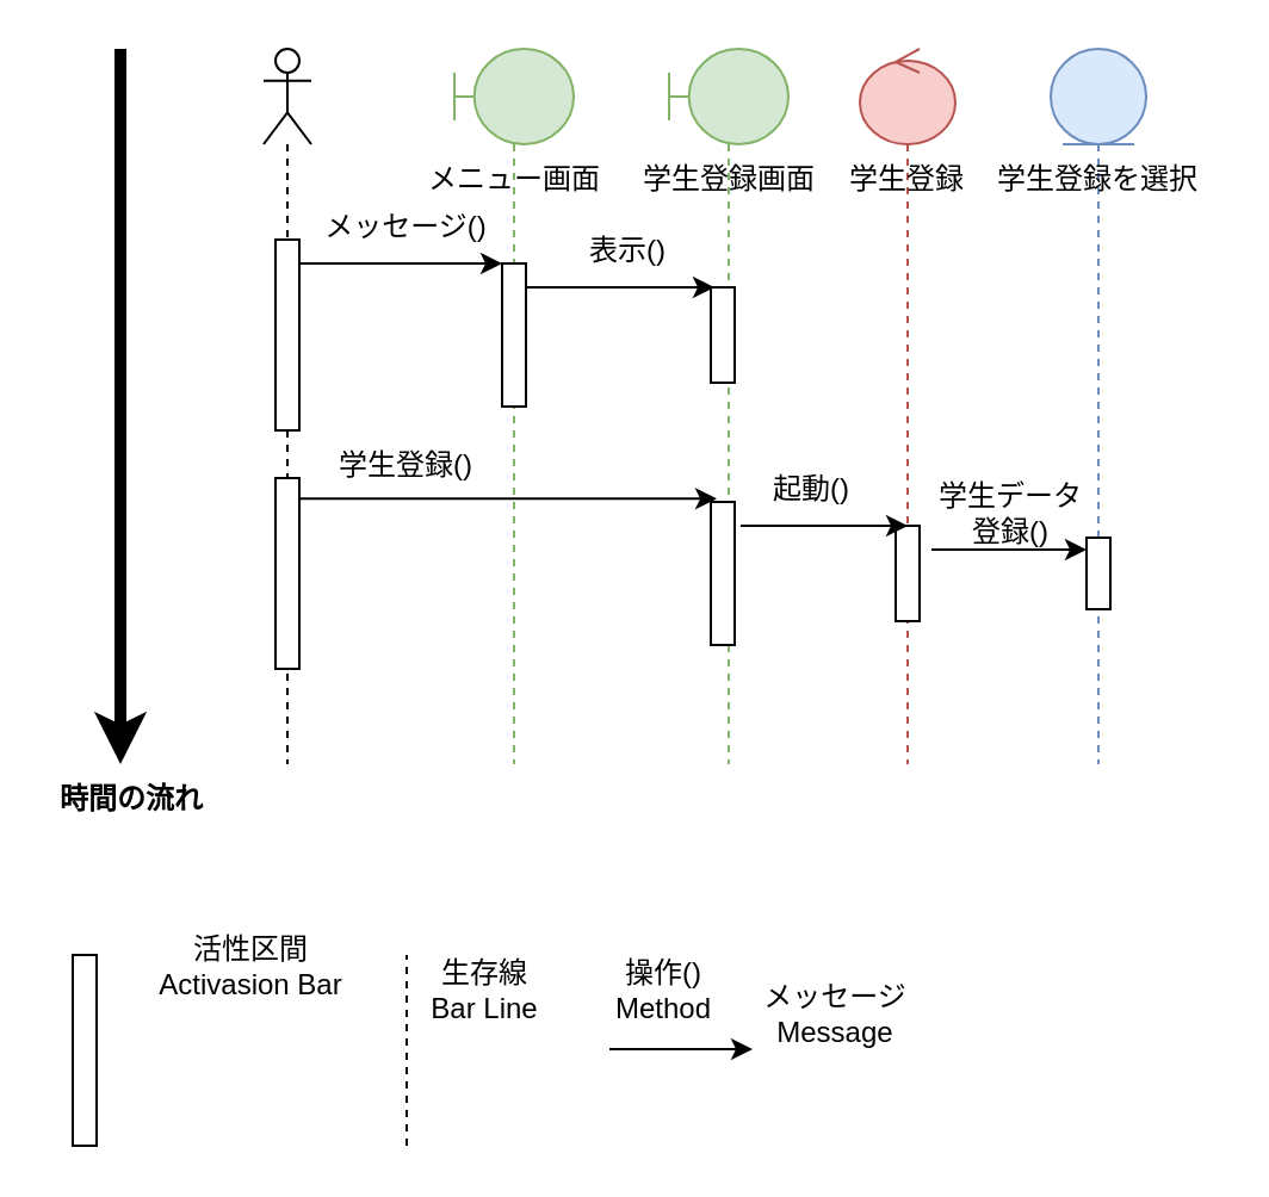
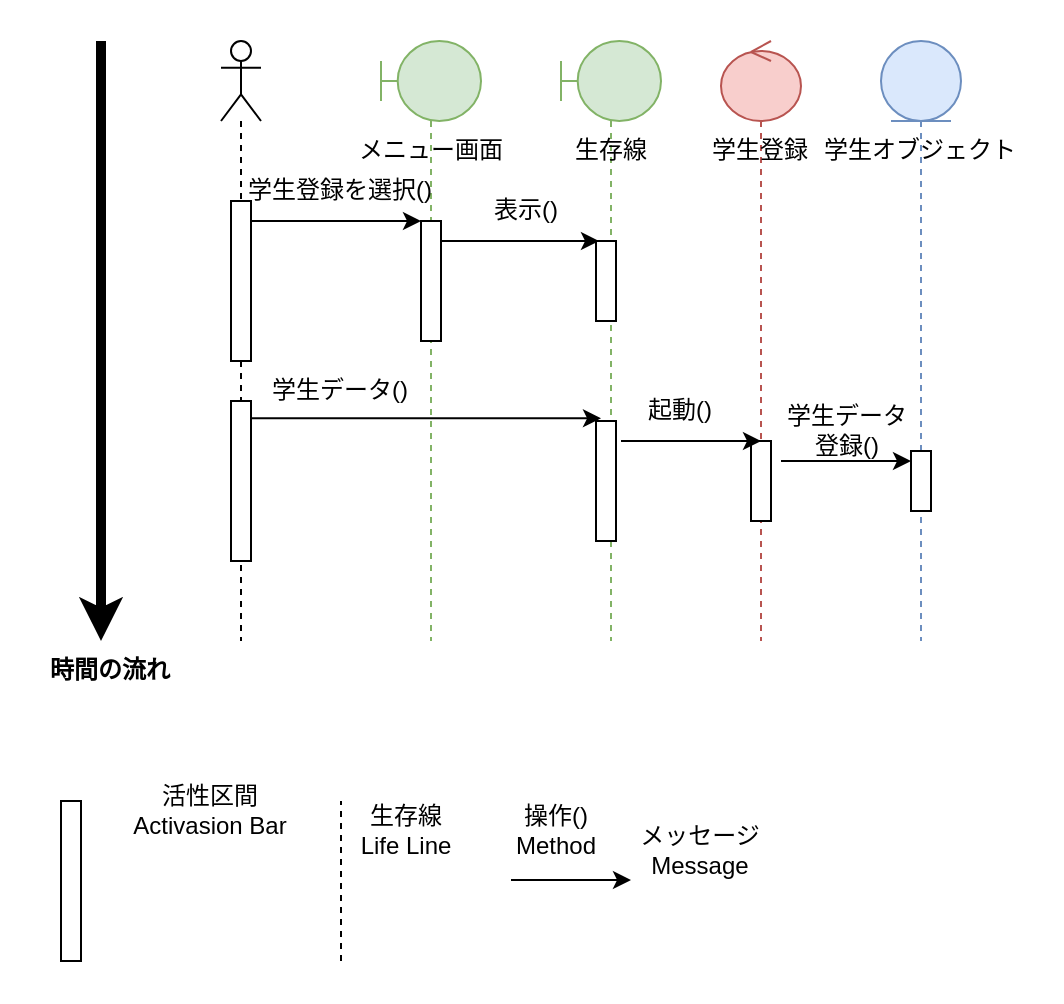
- <mxCell id="20" value="学生登録画面" style="text;html=1;align=center;verticalAlign=middle;whiteSpace=wrap;rounded=0;" vertex="1" parent="1"><mxGeometry x="267.5" y="60" width="75" height="30" as="geometry" /></mxCell>
+ <mxCell id="20" value="生存線" style="text;html=1;align=center;verticalAlign=middle;whiteSpace=wrap;rounded=0;" vertex="1" parent="1"><mxGeometry x="267.5" y="60" width="75" height="30" as="geometry" /></mxCell>
- <mxCell id="22" value="学生登録を選択" style="text;html=1;align=center;verticalAlign=middle;whiteSpace=wrap;rounded=0;" vertex="1" parent="1"><mxGeometry x="410" y="60" width="100" height="30" as="geometry" /></mxCell>
+ <mxCell id="22" value="学生オブジェクト" style="text;html=1;align=center;verticalAlign=middle;whiteSpace=wrap;rounded=0;" vertex="1" parent="1"><mxGeometry x="410" y="60" width="100" height="30" as="geometry" /></mxCell>
- <mxCell id="25" value="メッセージ()" style="text;html=1;align=center;verticalAlign=middle;whiteSpace=wrap;rounded=0;" vertex="1" parent="1"><mxGeometry x="120" y="80" width="100" height="30" as="geometry" /></mxCell>
+ <mxCell id="25" value="学生登録を選択()" style="text;html=1;align=center;verticalAlign=middle;whiteSpace=wrap;rounded=0;" vertex="1" parent="1"><mxGeometry x="120" y="80" width="100" height="30" as="geometry" /></mxCell>
- <mxCell id="34" value="学生登録()" style="text;html=1;align=center;verticalAlign=middle;whiteSpace=wrap;rounded=0;" vertex="1" parent="1"><mxGeometry x="135" y="180" width="70" height="30" as="geometry" /></mxCell>
+ <mxCell id="34" value="学生データ()" style="text;html=1;align=center;verticalAlign=middle;whiteSpace=wrap;rounded=0;" vertex="1" parent="1"><mxGeometry x="135" y="180" width="70" height="30" as="geometry" /></mxCell>
- <mxCell id="17" value="生存線&lt;div&gt;Bar Line&lt;/div&gt;" style="text;html=1;align=center;verticalAlign=middle;whiteSpace=wrap;rounded=0;" vertex="1" parent="1"><mxGeometry x="172.5" y="400" width="60" height="30" as="geometry" /></mxCell>
+ <mxCell id="17" value="生存線&lt;div&gt;Life Line&lt;/div&gt;" style="text;html=1;align=center;verticalAlign=middle;whiteSpace=wrap;rounded=0;" vertex="1" parent="1"><mxGeometry x="172.5" y="400" width="60" height="30" as="geometry" /></mxCell>
